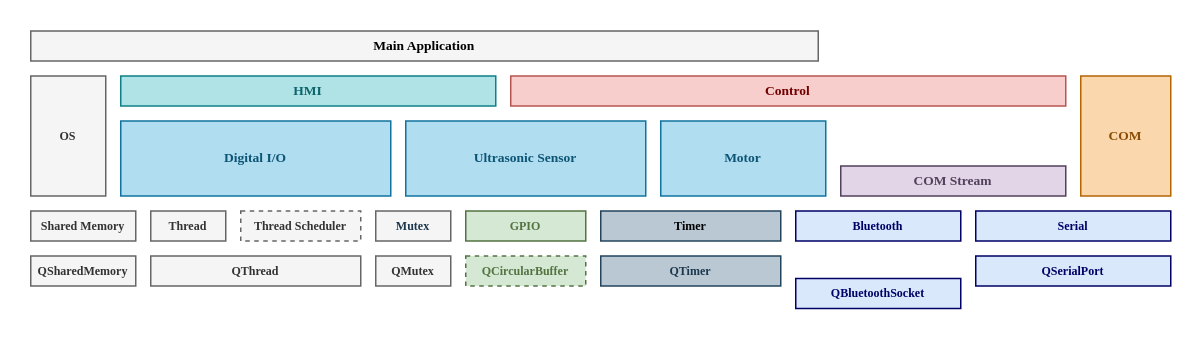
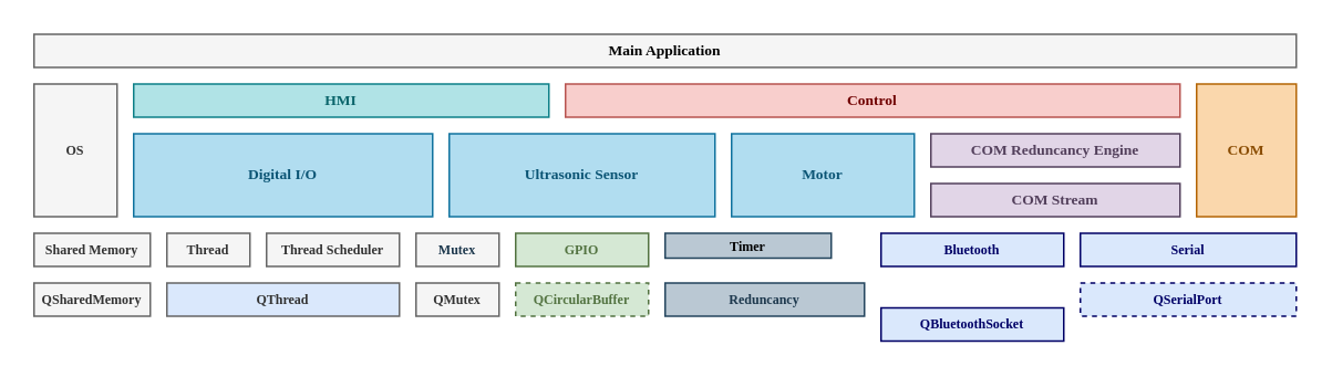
- <mxCell id="6" value="&lt;span style=&quot;color: rgb(0, 0, 0); text-align: left; font-size: 9px;&quot;&gt;Main Application&lt;/span&gt;" style="rounded=0;whiteSpace=wrap;html=1;fontFamily=Consolas;fontSize=9;align=center;fillColor=#f5f5f5;fontStyle=1;spacingRight=0;strokeColor=#666666;labelPosition=center;verticalLabelPosition=middle;verticalAlign=middle;fontColor=#333333;" parent="1" vertex="1"><mxGeometry x="20" y="20" width="525" height="20" as="geometry" /></mxCell>
+ <mxCell id="6" value="&lt;span style=&quot;color: rgb(0, 0, 0); text-align: left; font-size: 9px;&quot;&gt;Main Application&lt;/span&gt;" style="rounded=0;whiteSpace=wrap;html=1;fontFamily=Consolas;fontSize=9;align=center;fillColor=#f5f5f5;fontStyle=1;spacingRight=0;strokeColor=#666666;labelPosition=center;verticalLabelPosition=middle;verticalAlign=middle;fontColor=#333333;" parent="1" vertex="1"><mxGeometry x="20" y="20" width="760" height="20" as="geometry" /></mxCell>
+ <mxCell id="5" value="COM Reduncancy Engine" style="rounded=0;whiteSpace=wrap;html=1;fontFamily=Consolas;fontSize=9;align=center;fillColor=#e1d5e7;fontStyle=1;spacingRight=0;strokeColor=#53405C;labelPosition=center;verticalLabelPosition=middle;verticalAlign=middle;fontColor=#53405C;horizontal=1;" parent="1" vertex="1"><mxGeometry x="560" y="80" width="150" height="20" as="geometry" /></mxCell>
- <mxCell id="20" value="Thread Scheduler" style="rounded=0;whiteSpace=wrap;html=1;labelBackgroundColor=none;strokeColor=#666666;fillColor=#f5f5f5;fontFamily=Consolas;fontSize=8;align=center;gradientDirection=east;fontColor=#333333;fontStyle=1;dashed=1;" parent="1" vertex="1"><mxGeometry x="160" y="140" width="80" height="20" as="geometry" /></mxCell>
+ <mxCell id="20" value="Thread Scheduler" style="rounded=0;whiteSpace=wrap;html=1;labelBackgroundColor=none;strokeColor=#666666;fillColor=#f5f5f5;fontFamily=Consolas;fontSize=8;align=center;gradientDirection=east;fontColor=#333333;fontStyle=1" parent="1" vertex="1"><mxGeometry x="160" y="140" width="80" height="20" as="geometry" /></mxCell>
- <mxCell id="23" value="&lt;font style=&quot;font-size: 8px&quot;&gt;Timer&lt;/font&gt;" style="rounded=0;whiteSpace=wrap;html=1;labelBackgroundColor=none;strokeColor=#23445d;fillColor=#bac8d3;fontFamily=Consolas;fontSize=8;align=center;gradientDirection=east;fontStyle=1" parent="1" vertex="1"><mxGeometry x="400" y="140" width="120" height="20" as="geometry" /></mxCell>
+ <mxCell id="23" value="&lt;font style=&quot;font-size: 8px&quot;&gt;Timer&lt;/font&gt;" style="rounded=0;whiteSpace=wrap;html=1;labelBackgroundColor=none;strokeColor=#23445d;fillColor=#bac8d3;fontFamily=Consolas;fontSize=8;align=center;gradientDirection=east;fontStyle=1" parent="1" vertex="1"><mxGeometry x="400" y="140" width="100" height="15" as="geometry" /></mxCell>
- <mxCell id="14" value="QThread" style="rounded=0;whiteSpace=wrap;html=1;labelBackgroundColor=none;strokeColor=#666666;fillColor=#f5f5f5;fontFamily=Consolas;fontSize=8;align=center;gradientDirection=east;fontColor=#333333;fontStyle=1" parent="1" vertex="1"><mxGeometry x="100" y="170" width="140" height="20" as="geometry" /></mxCell>
+ <mxCell id="14" value="QThread" style="rounded=0;whiteSpace=wrap;html=1;labelBackgroundColor=none;strokeColor=#666666;fillColor=#dae8fc;fontFamily=Consolas;fontSize=8;align=center;gradientDirection=east;fontColor=#333333;fontStyle=1;" parent="1" vertex="1"><mxGeometry x="100" y="170" width="140" height="20" as="geometry" /></mxCell>
- <mxCell id="13" value="QTimer" style="rounded=0;whiteSpace=wrap;html=1;labelBackgroundColor=none;strokeColor=#23445d;fillColor=#bac8d3;fontFamily=Consolas;fontSize=8;align=center;gradientDirection=east;fontStyle=1;fontColor=#1D384D;" parent="1" vertex="1"><mxGeometry x="400" y="170" width="120" height="20" as="geometry" /></mxCell>
+ <mxCell id="13" value="Reduncancy" style="rounded=0;whiteSpace=wrap;html=1;labelBackgroundColor=none;strokeColor=#23445d;fillColor=#bac8d3;fontFamily=Consolas;fontSize=8;align=center;gradientDirection=east;fontStyle=1;fontColor=#1D384D;" parent="1" vertex="1"><mxGeometry x="400" y="170" width="120" height="20" as="geometry" /></mxCell>
- <mxCell id="10" value="QSerialPort" style="rounded=0;whiteSpace=wrap;html=1;fontFamily=Consolas;fontSize=8;align=center;fillColor=#dae8fc;fontStyle=1;spacingRight=0;strokeColor=#000066;fontColor=#000066;verticalAlign=middle;" parent="1" vertex="1"><mxGeometry x="650" y="170" width="130" height="20" as="geometry" /></mxCell>
+ <mxCell id="10" value="QSerialPort" style="rounded=0;whiteSpace=wrap;html=1;fontFamily=Consolas;fontSize=8;align=center;fillColor=#dae8fc;fontStyle=1;spacingRight=0;strokeColor=#000066;fontColor=#000066;verticalAlign=middle;dashed=1;" parent="1" vertex="1"><mxGeometry x="650" y="170" width="130" height="20" as="geometry" /></mxCell>
